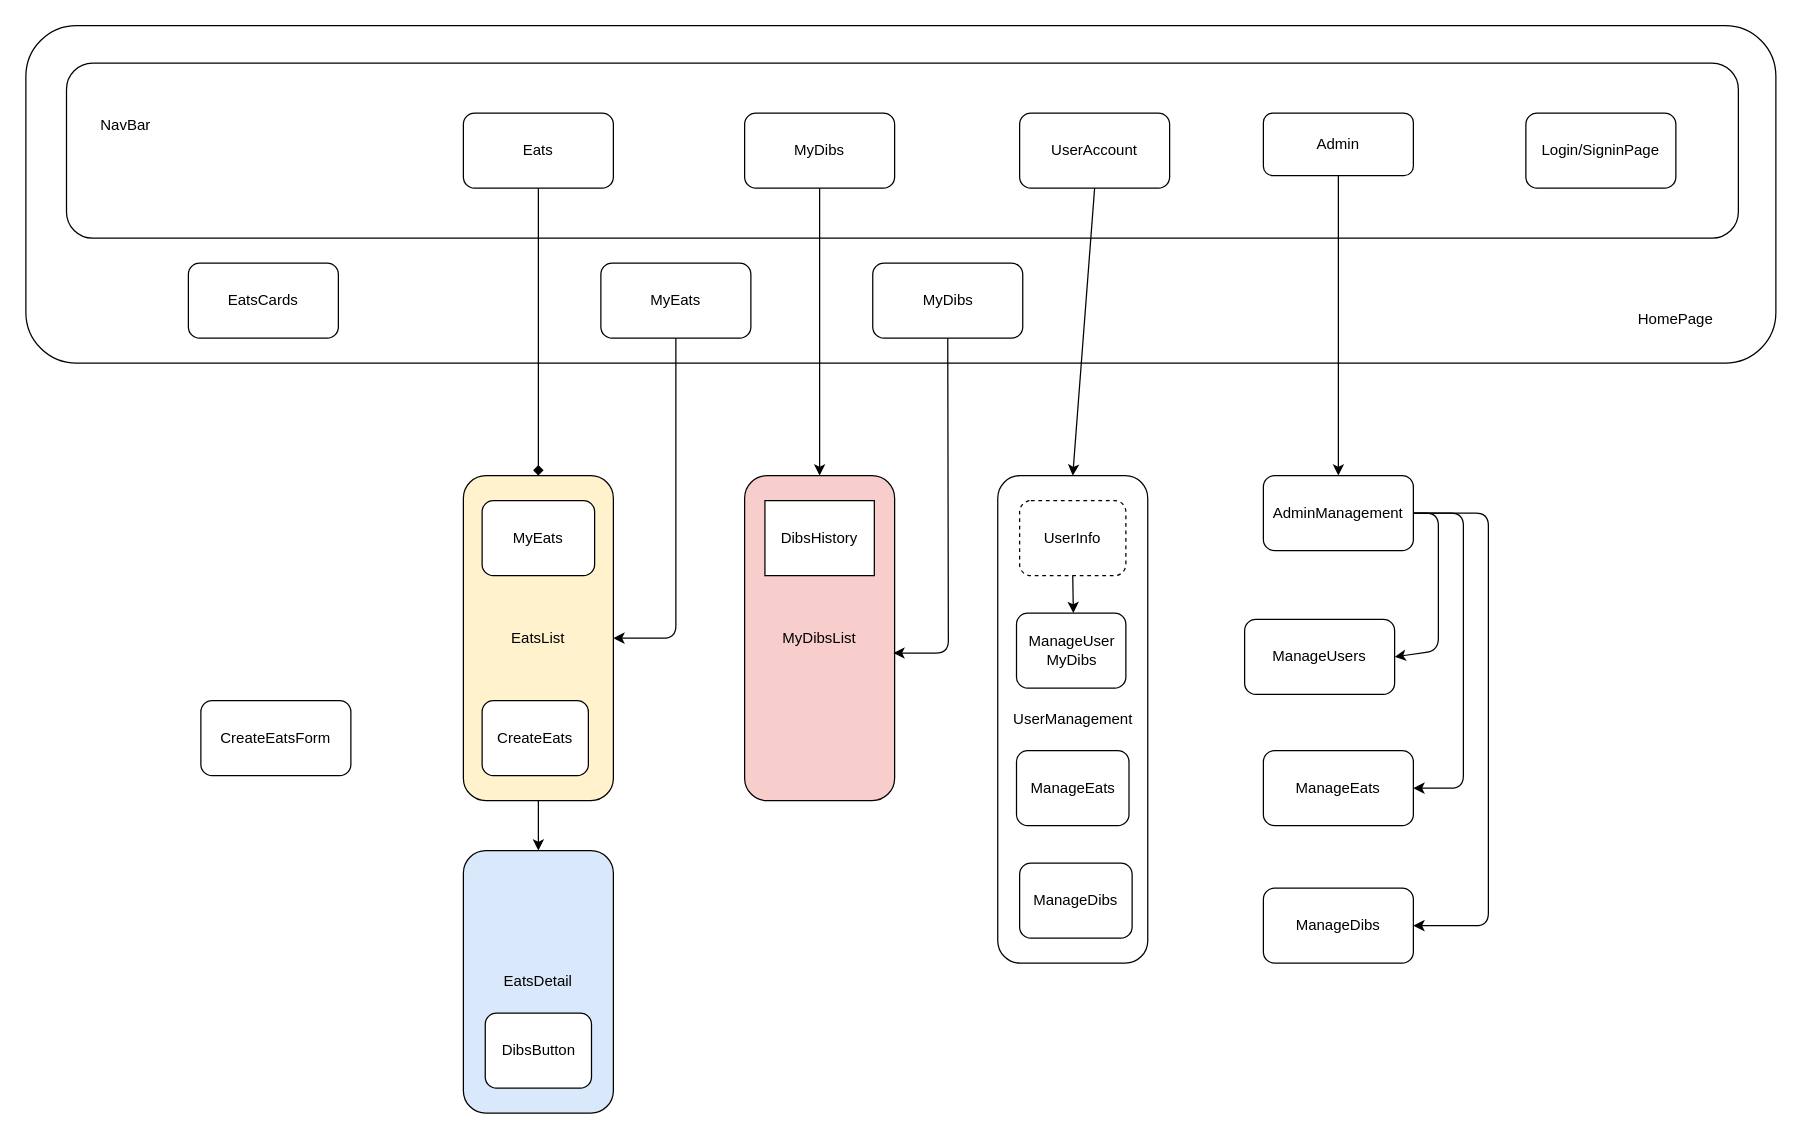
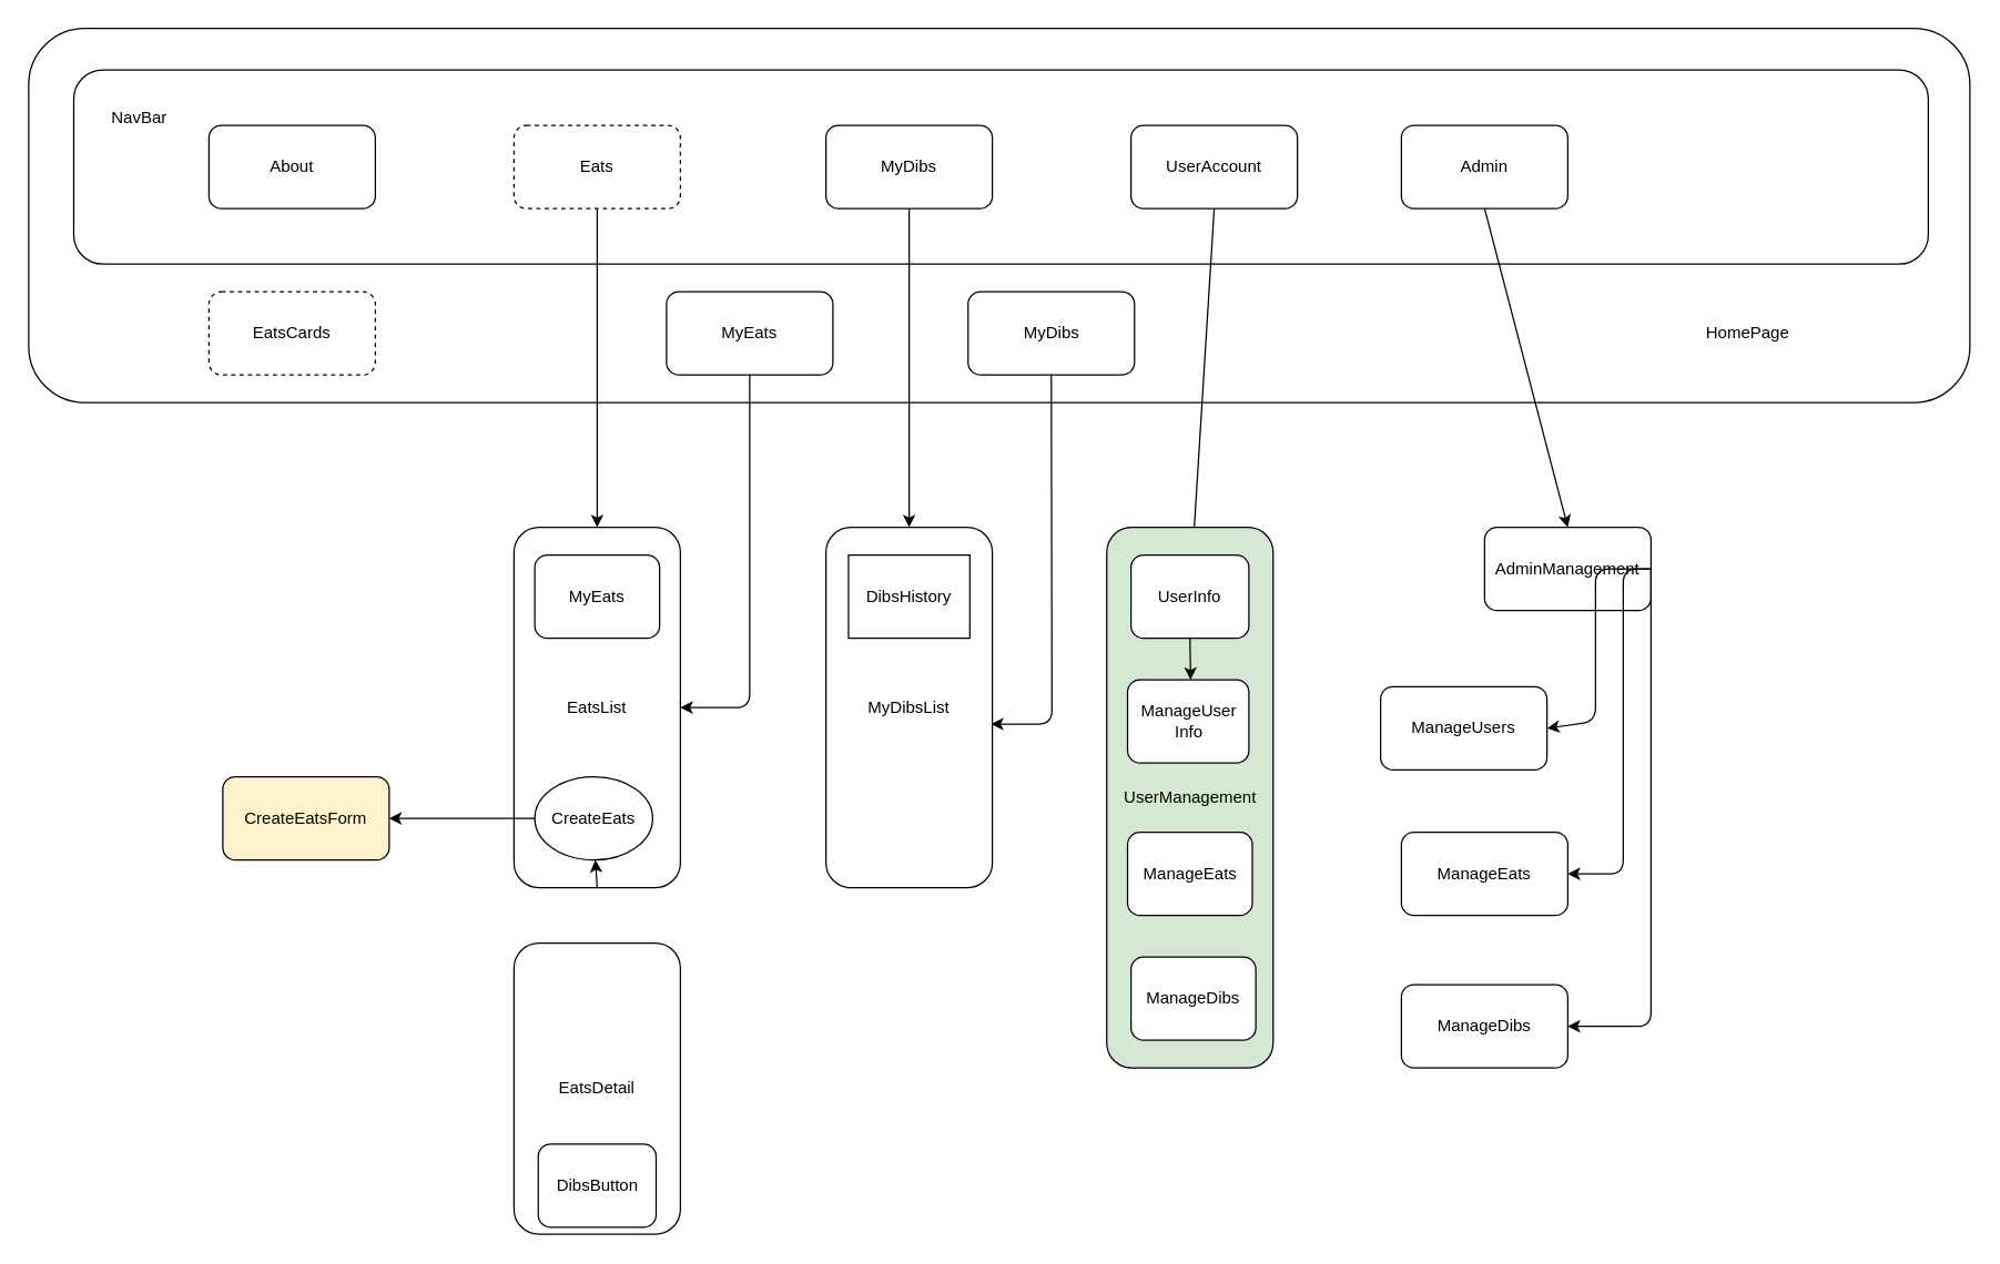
- <mxCell id="8" value="NavBar" style="text;strokeColor=none;align=center;fillColor=none;html=1;verticalAlign=middle;whiteSpace=wrap;rounded=0;" parent="1" vertex="1"><mxGeometry x="70" y="85" width="60" height="30" as="geometry" /></mxCell>
+ <mxCell id="8" value="NavBar" style="text;strokeColor=none;align=center;fillColor=none;html=1;verticalAlign=middle;whiteSpace=wrap;rounded=0;" parent="1" vertex="1"><mxGeometry x="70" y="70" width="60" height="30" as="geometry" /></mxCell>
- <mxCell id="7" value="Admin" style="rounded=1;whiteSpace=wrap;html=1;" parent="1" vertex="1"><mxGeometry x="1010" y="90" width="120" height="50" as="geometry" /></mxCell>
+ <mxCell id="7" value="Admin" style="rounded=1;whiteSpace=wrap;html=1;" parent="1" vertex="1"><mxGeometry x="1010" y="90" width="120" height="60" as="geometry" /></mxCell>
+ <mxCell id="4" value="About" style="rounded=1;whiteSpace=wrap;html=1;" parent="1" vertex="1"><mxGeometry x="150" y="90" width="120" height="60" as="geometry" /></mxCell>
- <mxCell id="5" value="Eats&lt;br&gt;" style="rounded=1;whiteSpace=wrap;html=1;" parent="1" vertex="1"><mxGeometry x="370" y="90" width="120" height="60" as="geometry" /></mxCell>
+ <mxCell id="5" value="Eats&lt;br&gt;" style="rounded=1;whiteSpace=wrap;html=1;dashed=1;" parent="1" vertex="1"><mxGeometry x="370" y="90" width="120" height="60" as="geometry" /></mxCell>
- <mxCell id="40" value="Login/SigninPage" style="rounded=1;whiteSpace=wrap;html=1;" parent="1" vertex="1"><mxGeometry x="1220" y="90" width="120" height="60" as="geometry" /></mxCell>
- <mxCell id="28" value="EatsCards" style="rounded=1;whiteSpace=wrap;html=1;" parent="1" vertex="1"><mxGeometry x="150" y="210" width="120" height="60" as="geometry" /></mxCell>
+ <mxCell id="28" value="EatsCards" style="rounded=1;whiteSpace=wrap;html=1;dashed=1;" parent="1" vertex="1"><mxGeometry x="150" y="210" width="120" height="60" as="geometry" /></mxCell>
- <mxCell id="9" value="HomePage" style="text;strokeColor=none;align=center;fillColor=none;html=1;verticalAlign=middle;whiteSpace=wrap;rounded=0;" parent="1" vertex="1"><mxGeometry x="1310" y="240" width="60" height="30" as="geometry" /></mxCell>
+ <mxCell id="9" value="HomePage" style="text;strokeColor=none;align=center;fillColor=none;html=1;verticalAlign=middle;whiteSpace=wrap;rounded=0;" parent="1" vertex="1"><mxGeometry x="1230" y="225" width="60" height="30" as="geometry" /></mxCell>
- <mxCell id="11" value="" style="endArrow=classic;html=1;exitX=0.5;exitY=1;exitDx=0;exitDy=0;entryX=0.5;entryY=0;entryDx=0;entryDy=0;" parent="1" source="6" target="14" edge="1"><mxGeometry width="50" height="50" relative="1" as="geometry"><mxPoint x="390" y="360" as="sourcePoint" /><mxPoint x="540" y="380" as="targetPoint" /></mxGeometry></mxCell>
+ <mxCell id="11" value="" style="endArrow=classic;html=1;exitX=0.5;exitY=1;exitDx=0;exitDy=0;" parent="1" source="6" target="41" edge="1"><mxGeometry width="50" height="50" relative="1" as="geometry"><mxPoint x="390" y="360" as="sourcePoint" /><mxPoint x="540" y="380" as="targetPoint" /></mxGeometry></mxCell>
- <mxCell id="10" value="" style="endArrow=diamond;html=1;exitX=0.5;exitY=1;exitDx=0;exitDy=0;entryX=0.5;entryY=0;entryDx=0;entryDy=0;" parent="1" source="5" target="13" edge="1"><mxGeometry width="50" height="50" relative="1" as="geometry"><mxPoint x="340" y="330" as="sourcePoint" /><mxPoint x="350" y="380" as="targetPoint" /></mxGeometry></mxCell>
+ <mxCell id="10" value="" style="endArrow=classic;html=1;exitX=0.5;exitY=1;exitDx=0;exitDy=0;entryX=0.5;entryY=0;entryDx=0;entryDy=0;" parent="1" source="5" target="13" edge="1"><mxGeometry width="50" height="50" relative="1" as="geometry"><mxPoint x="340" y="330" as="sourcePoint" /><mxPoint x="350" y="380" as="targetPoint" /></mxGeometry></mxCell>
- <mxCell id="15" value="AdminManagement" style="rounded=1;whiteSpace=wrap;html=1;" parent="1" vertex="1"><mxGeometry x="1010" y="380" width="120" height="60" as="geometry" /></mxCell>
+ <mxCell id="15" value="AdminManagement" style="rounded=1;whiteSpace=wrap;html=1;" parent="1" vertex="1"><mxGeometry x="1070" y="380" width="120" height="60" as="geometry" /></mxCell>
- <mxCell id="41" value="UserInfo" style="rounded=1;whiteSpace=wrap;html=1;dashed=1;" parent="1" vertex="1"><mxGeometry x="815" y="400" width="85" height="60" as="geometry" /></mxCell>
+ <mxCell id="41" value="UserInfo" style="rounded=1;whiteSpace=wrap;html=1;" parent="1" vertex="1"><mxGeometry x="815" y="400" width="85" height="60" as="geometry" /></mxCell>
- <mxCell id="13" value="EatsList" style="rounded=1;whiteSpace=wrap;html=1;fillColor=#fff2cc;" parent="1" vertex="1"><mxGeometry x="370" y="380" width="120" height="260" as="geometry" /></mxCell>
+ <mxCell id="13" value="EatsList" style="rounded=1;whiteSpace=wrap;html=1;" parent="1" vertex="1"><mxGeometry x="370" y="380" width="120" height="260" as="geometry" /></mxCell>
- <mxCell id="26" value="MyDibsList" style="rounded=1;whiteSpace=wrap;html=1;fillColor=#f8cecc;" parent="1" vertex="1"><mxGeometry x="595" y="380" width="120" height="260" as="geometry" /></mxCell>
+ <mxCell id="26" value="MyDibsList" style="rounded=1;whiteSpace=wrap;html=1;" parent="1" vertex="1"><mxGeometry x="595" y="380" width="120" height="260" as="geometry" /></mxCell>
- <mxCell id="42" value="ManageUser&lt;br&gt;MyDibs" style="rounded=1;whiteSpace=wrap;html=1;" parent="1" vertex="1"><mxGeometry x="812.5" y="490" width="87.5" height="60" as="geometry" /></mxCell>
+ <mxCell id="42" value="ManageUser&lt;br&gt;Info" style="rounded=1;whiteSpace=wrap;html=1;" parent="1" vertex="1"><mxGeometry x="812.5" y="490" width="87.5" height="60" as="geometry" /></mxCell>
- <mxCell id="14" value="UserManagement" style="rounded=1;whiteSpace=wrap;html=1;" parent="1" vertex="1"><mxGeometry x="797.5" y="380" width="120" height="390" as="geometry" /></mxCell>
+ <mxCell id="14" value="UserManagement" style="rounded=1;whiteSpace=wrap;html=1;fillColor=#d5e8d4;" parent="1" vertex="1"><mxGeometry x="797.5" y="380" width="120" height="390" as="geometry" /></mxCell>
- <mxCell id="37" value="CreateEatsForm" style="rounded=1;whiteSpace=wrap;html=1;" parent="1" vertex="1"><mxGeometry x="160" y="560" width="120" height="60" as="geometry" /></mxCell>
+ <mxCell id="37" value="CreateEatsForm" style="rounded=1;whiteSpace=wrap;html=1;fillColor=#fff2cc;" parent="1" vertex="1"><mxGeometry x="160" y="560" width="120" height="60" as="geometry" /></mxCell>
+ <mxCell id="38" value="" style="endArrow=classic;html=1;exitX=0;exitY=0.5;exitDx=0;exitDy=0;entryX=1;entryY=0.5;entryDx=0;entryDy=0;" parent="1" source="39" target="37" edge="1"><mxGeometry width="50" height="50" relative="1" as="geometry"><mxPoint x="740" y="510" as="sourcePoint" /><mxPoint x="790" y="460" as="targetPoint" /><Array as="points"><mxPoint x="290" y="590" /></Array></mxGeometry></mxCell>
- <mxCell id="39" value="CreateEats" style="rounded=1;whiteSpace=wrap;html=1;" parent="1" vertex="1"><mxGeometry x="385" y="560" width="85" height="60" as="geometry" /></mxCell>
+ <mxCell id="39" value="CreateEats" style="ellipse;whiteSpace=wrap;html=1;" parent="1" vertex="1"><mxGeometry x="385" y="560" width="85" height="60" as="geometry" /></mxCell>
- <mxCell id="24" value="" style="endArrow=classic;html=1;exitX=0.5;exitY=1;exitDx=0;exitDy=0;entryX=0.5;entryY=0;entryDx=0;entryDy=0;" parent="1" source="13" target="23" edge="1"><mxGeometry width="50" height="50" relative="1" as="geometry"><mxPoint x="450" y="520" as="sourcePoint" /><mxPoint x="500" y="470" as="targetPoint" /></mxGeometry></mxCell>
+ <mxCell id="24" value="" style="endArrow=classic;html=1;exitX=0.5;exitY=1;exitDx=0;exitDy=0;" parent="1" source="13" target="39" edge="1"><mxGeometry width="50" height="50" relative="1" as="geometry"><mxPoint x="450" y="520" as="sourcePoint" /><mxPoint x="500" y="470" as="targetPoint" /></mxGeometry></mxCell>
- <mxCell id="23" value="EatsDetail" style="rounded=1;whiteSpace=wrap;html=1;fillColor=#dae8fc;" parent="1" vertex="1"><mxGeometry x="370" y="680" width="120" height="210" as="geometry" /></mxCell>
+ <mxCell id="23" value="EatsDetail" style="rounded=1;whiteSpace=wrap;html=1;" parent="1" vertex="1"><mxGeometry x="370" y="680" width="120" height="210" as="geometry" /></mxCell>
- <mxCell id="25" value="DibsButton" style="rounded=1;whiteSpace=wrap;html=1;" parent="1" vertex="1"><mxGeometry x="387.5" y="810" width="85" height="60" as="geometry" /></mxCell>
+ <mxCell id="25" value="DibsButton" style="rounded=1;whiteSpace=wrap;html=1;" parent="1" vertex="1"><mxGeometry x="387.5" y="825" width="85" height="60" as="geometry" /></mxCell>
